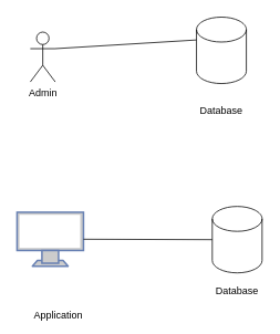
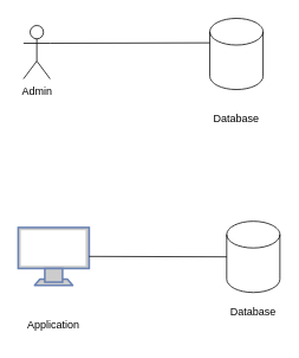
- <mxCell id="2" value="Admin" style="shape=umlActor;verticalLabelPosition=bottom;verticalAlign=top;html=1;outlineConnect=0;" vertex="1" parent="1"><mxGeometry x="36" y="38" width="30" height="60" as="geometry" /></mxCell>
+ <mxCell id="2" value="Admin" style="shape=umlActor;verticalLabelPosition=bottom;verticalAlign=top;html=1;outlineConnect=0;" vertex="1" parent="1"><mxGeometry x="26" y="28" width="30" height="60" as="geometry" /></mxCell>
- <mxCell id="9" value="Application" style="text;html=1;align=center;verticalAlign=middle;whiteSpace=wrap;rounded=0;" vertex="1" parent="1"><mxGeometry x="40" y="365" width="60" height="30" as="geometry" /></mxCell>
+ <mxCell id="9" value="Application" style="text;html=1;align=center;verticalAlign=middle;whiteSpace=wrap;rounded=0;" vertex="1" parent="1"><mxGeometry x="30" y="350" width="60" height="30" as="geometry" /></mxCell>
